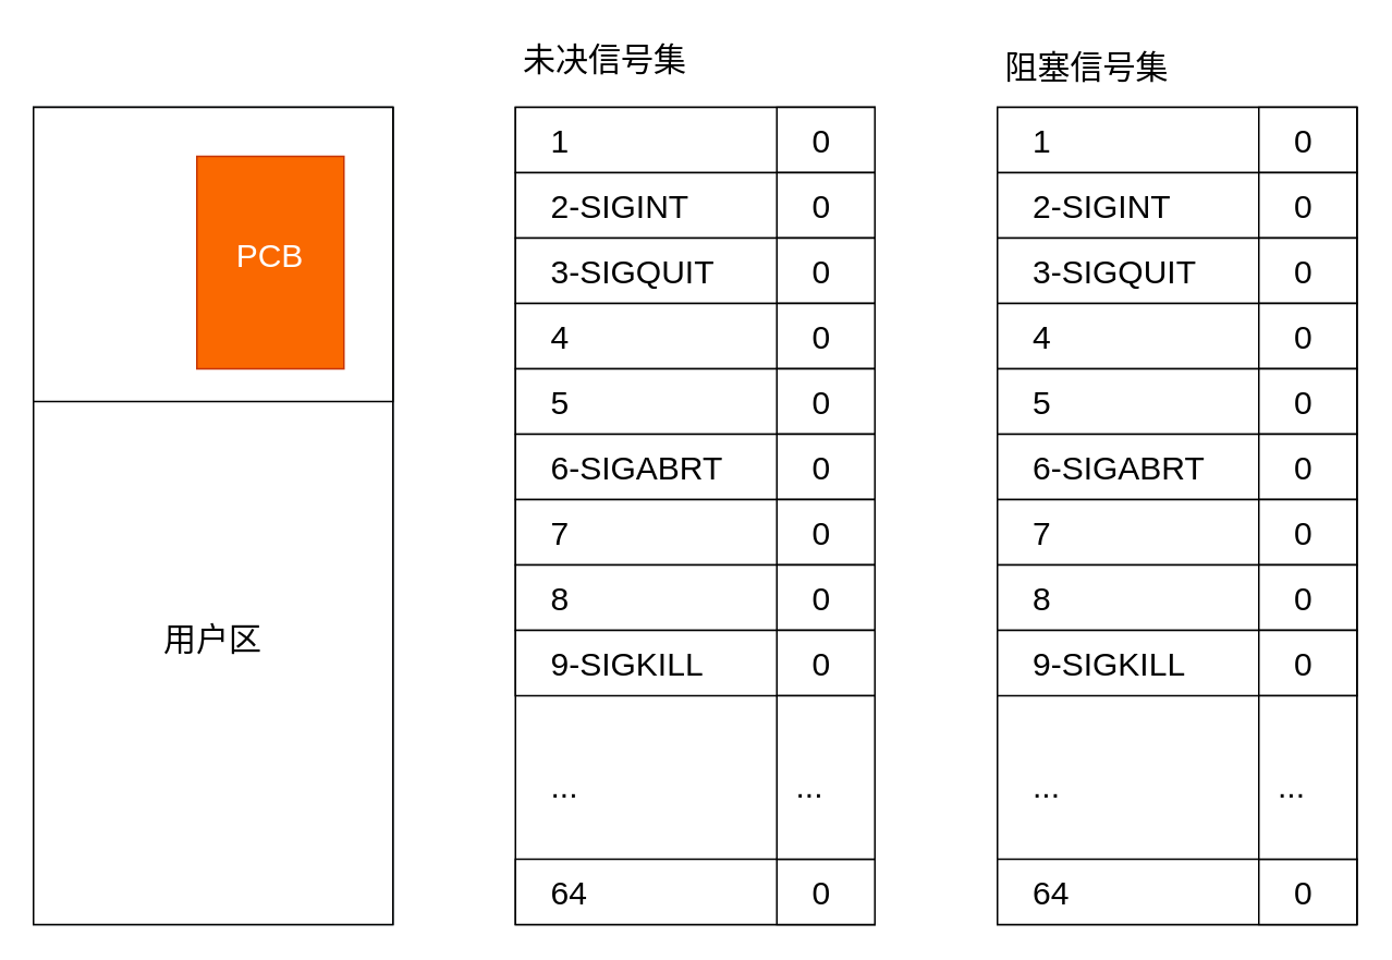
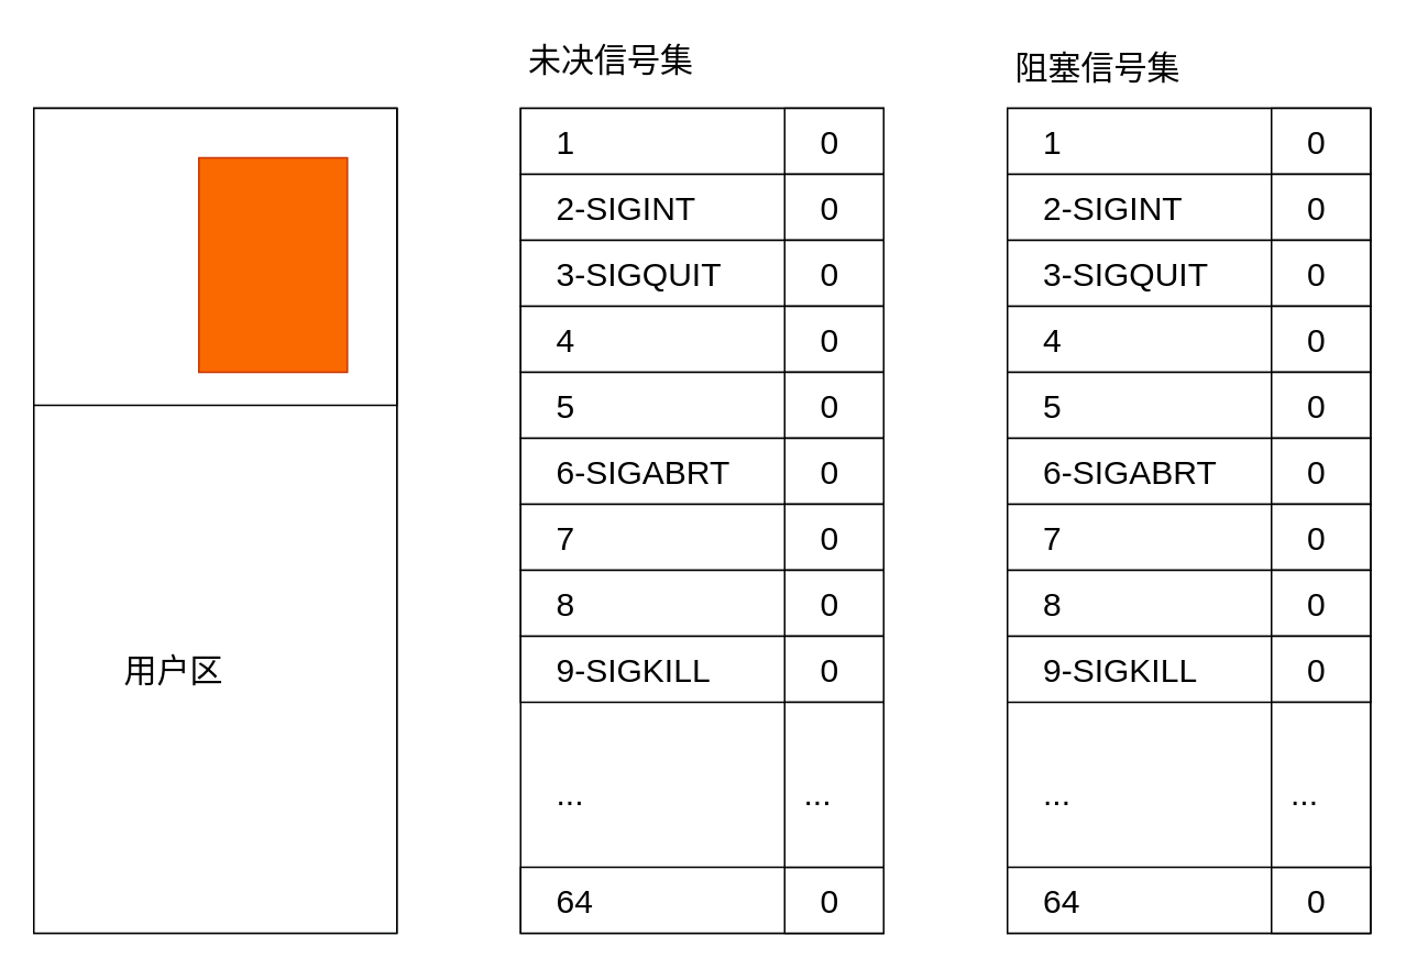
- <mxCell id="7" value="&lt;font style=&quot;font-size: 20px;&quot;&gt;PCB&lt;/font&gt;" style="text;html=1;align=center;verticalAlign=middle;whiteSpace=wrap;rounded=0;fontColor=#FFFFFF;" vertex="1" parent="2"><mxGeometry x="100" y="75" width="90" height="30" as="geometry" /></mxCell>
- <mxCell id="5" value="&lt;font style=&quot;font-size: 20px;&quot;&gt;用户区&lt;/font&gt;" style="text;html=1;align=center;verticalAlign=middle;whiteSpace=wrap;rounded=0;" vertex="1" parent="2"><mxGeometry x="65" y="310" width="90" height="30" as="geometry" /></mxCell>
+ <mxCell id="5" value="&lt;font style=&quot;font-size: 20px;&quot;&gt;用户区&lt;/font&gt;" style="text;html=1;align=center;verticalAlign=middle;whiteSpace=wrap;rounded=0;" vertex="1" parent="2"><mxGeometry x="40" y="325" width="90" height="30" as="geometry" /></mxCell>
